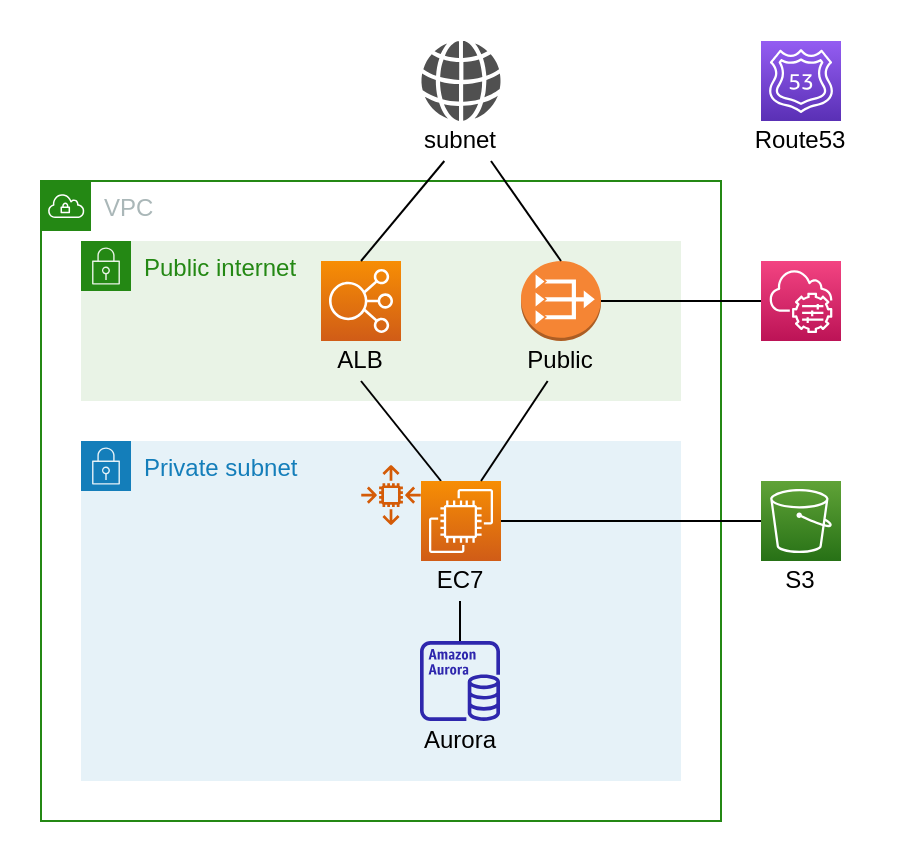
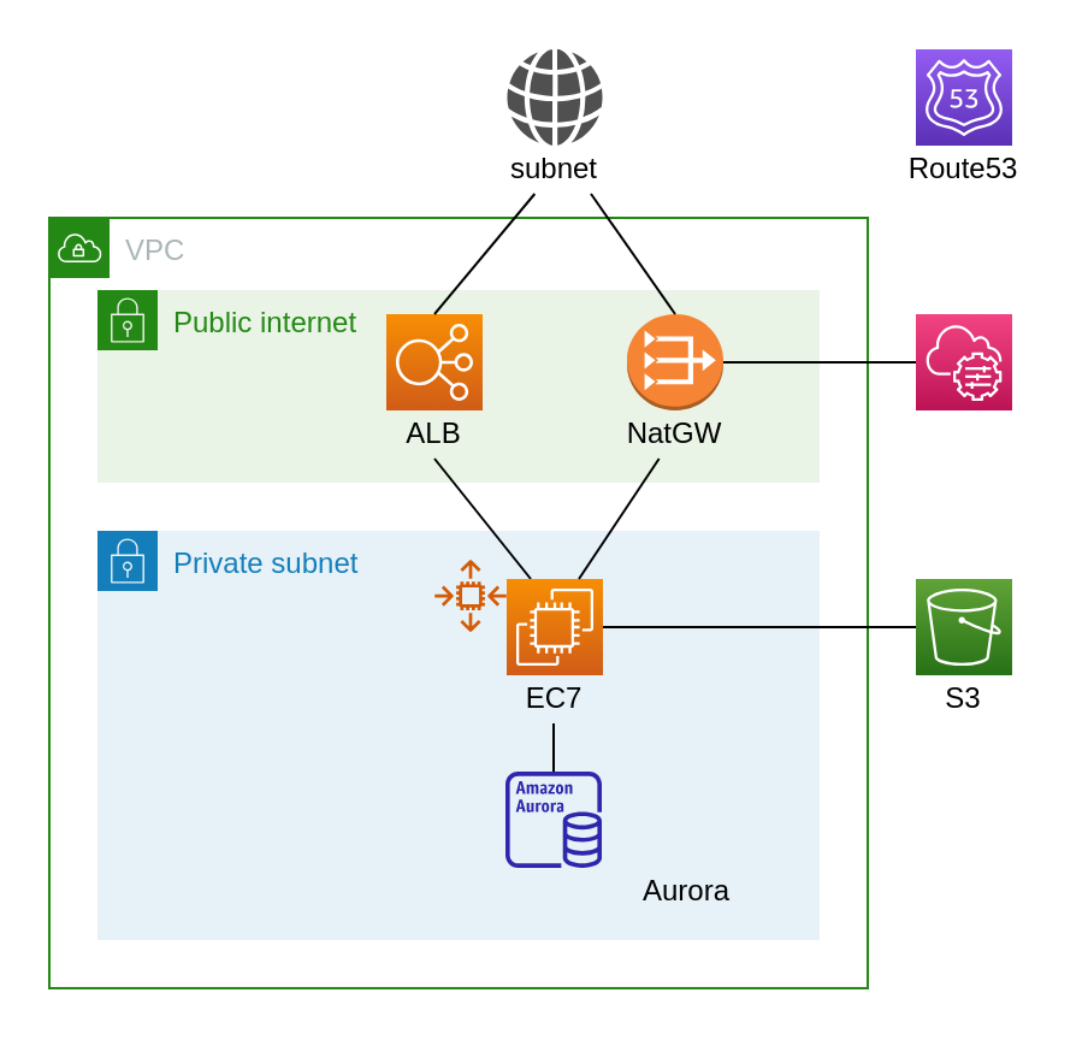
- <mxCell id="7" value="Public" style="text;html=1;strokeColor=none;fillColor=none;align=center;verticalAlign=middle;whiteSpace=wrap;rounded=0;" parent="2" vertex="1"><mxGeometry x="210" y="50" width="60" height="20" as="geometry" /></mxCell>
+ <mxCell id="7" value="NatGW" style="text;html=1;strokeColor=none;fillColor=none;align=center;verticalAlign=middle;whiteSpace=wrap;rounded=0;" parent="2" vertex="1"><mxGeometry x="210" y="50" width="60" height="20" as="geometry" /></mxCell>
- <mxCell id="20" value="Aurora" style="text;html=1;strokeColor=none;fillColor=none;align=center;verticalAlign=middle;whiteSpace=wrap;rounded=0;" parent="1" vertex="1"><mxGeometry x="210" y="360" width="40" height="20" as="geometry" /></mxCell>
+ <mxCell id="20" value="Aurora" style="text;html=1;strokeColor=none;fillColor=none;align=center;verticalAlign=middle;whiteSpace=wrap;rounded=0;" parent="1" vertex="1"><mxGeometry x="265" y="360" width="40" height="20" as="geometry" /></mxCell>
